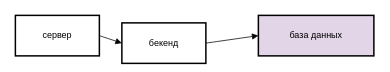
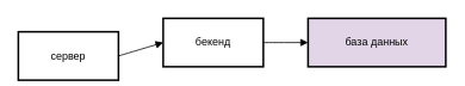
- <mxCell id="2" value="сервер" style="whiteSpace=wrap;strokeWidth=2;" vertex="1" parent="1"><mxGeometry x="20" y="20" width="112" height="54" as="geometry" /></mxCell>
+ <mxCell id="2" value="сервер" style="whiteSpace=wrap;strokeWidth=2;" vertex="1" parent="1"><mxGeometry x="20" y="35" width="112" height="54" as="geometry" /></mxCell>
- <mxCell id="3" value="бекенд" style="whiteSpace=wrap;strokeWidth=2;" vertex="1" parent="1"><mxGeometry x="162" y="30" width="112" height="54" as="geometry" /></mxCell>
+ <mxCell id="3" value="бекенд" style="whiteSpace=wrap;strokeWidth=2;" vertex="1" parent="1"><mxGeometry x="182" y="20" width="112" height="54" as="geometry" /></mxCell>
